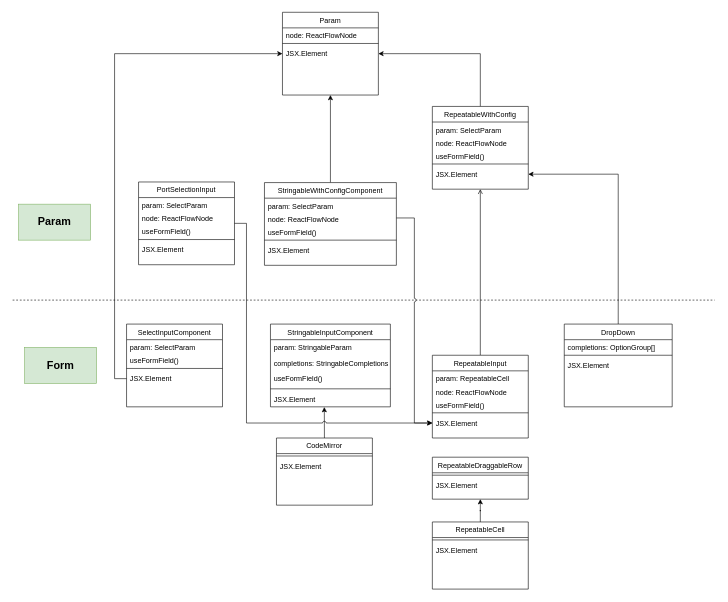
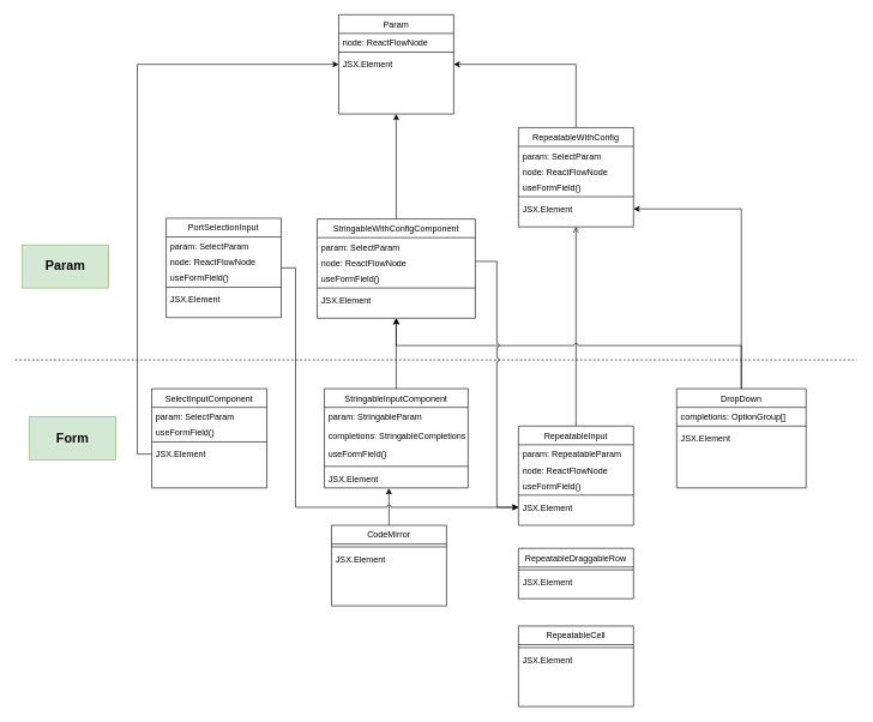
+ <mxCell id="46" style="edgeStyle=orthogonalEdgeStyle;rounded=0;orthogonalLoop=1;jettySize=auto;html=1;entryX=0.5;entryY=1;entryDx=0;entryDy=0;jumpStyle=arc;" edge="1" parent="1" source="48" target="53"><mxGeometry relative="1" as="geometry"><Array as="points"><mxPoint x="1030" y="480" /><mxPoint x="550" y="480" /></Array></mxGeometry></mxCell>
+ <mxCell id="7" style="edgeStyle=orthogonalEdgeStyle;rounded=0;orthogonalLoop=1;jettySize=auto;html=1;entryX=0.5;entryY=1;entryDx=0;entryDy=0;" edge="1" parent="1" source="8" target="53"><mxGeometry relative="1" as="geometry" /></mxCell>
- <mxCell id="20" value="param: RepeatableCell" style="text;align=left;verticalAlign=top;spacingLeft=4;spacingRight=4;overflow=hidden;rotatable=0;points=[[0,0.5],[1,0.5]];portConstraint=eastwest;" vertex="1" parent="19"><mxGeometry y="26" width="160" height="22" as="geometry" /></mxCell>
+ <mxCell id="20" value="param: RepeatableParam" style="text;align=left;verticalAlign=top;spacingLeft=4;spacingRight=4;overflow=hidden;rotatable=0;points=[[0,0.5],[1,0.5]];portConstraint=eastwest;" vertex="1" parent="19"><mxGeometry y="26" width="160" height="22" as="geometry" /></mxCell>
- <mxCell id="28" value="" style="edgeStyle=orthogonalEdgeStyle;rounded=0;orthogonalLoop=1;jettySize=auto;html=1;entryX=0.5;entryY=1;entryDx=0;entryDy=0;" edge="1" parent="1" source="29" target="25"><mxGeometry relative="1" as="geometry" /></mxCell>
